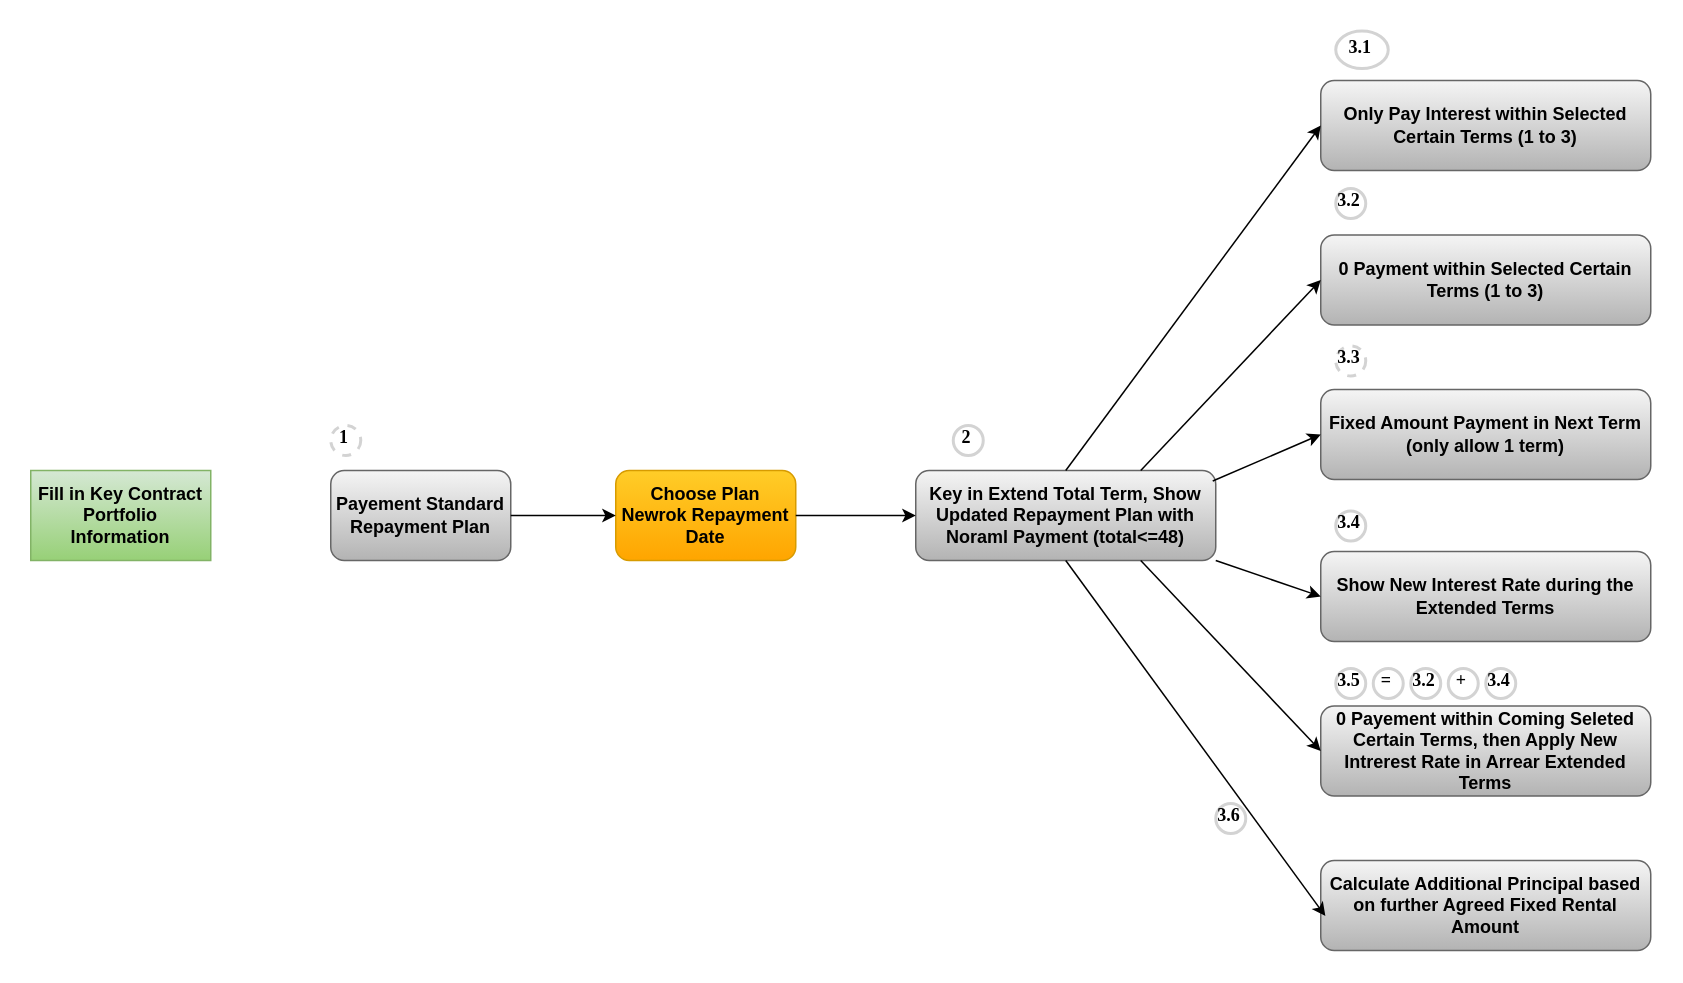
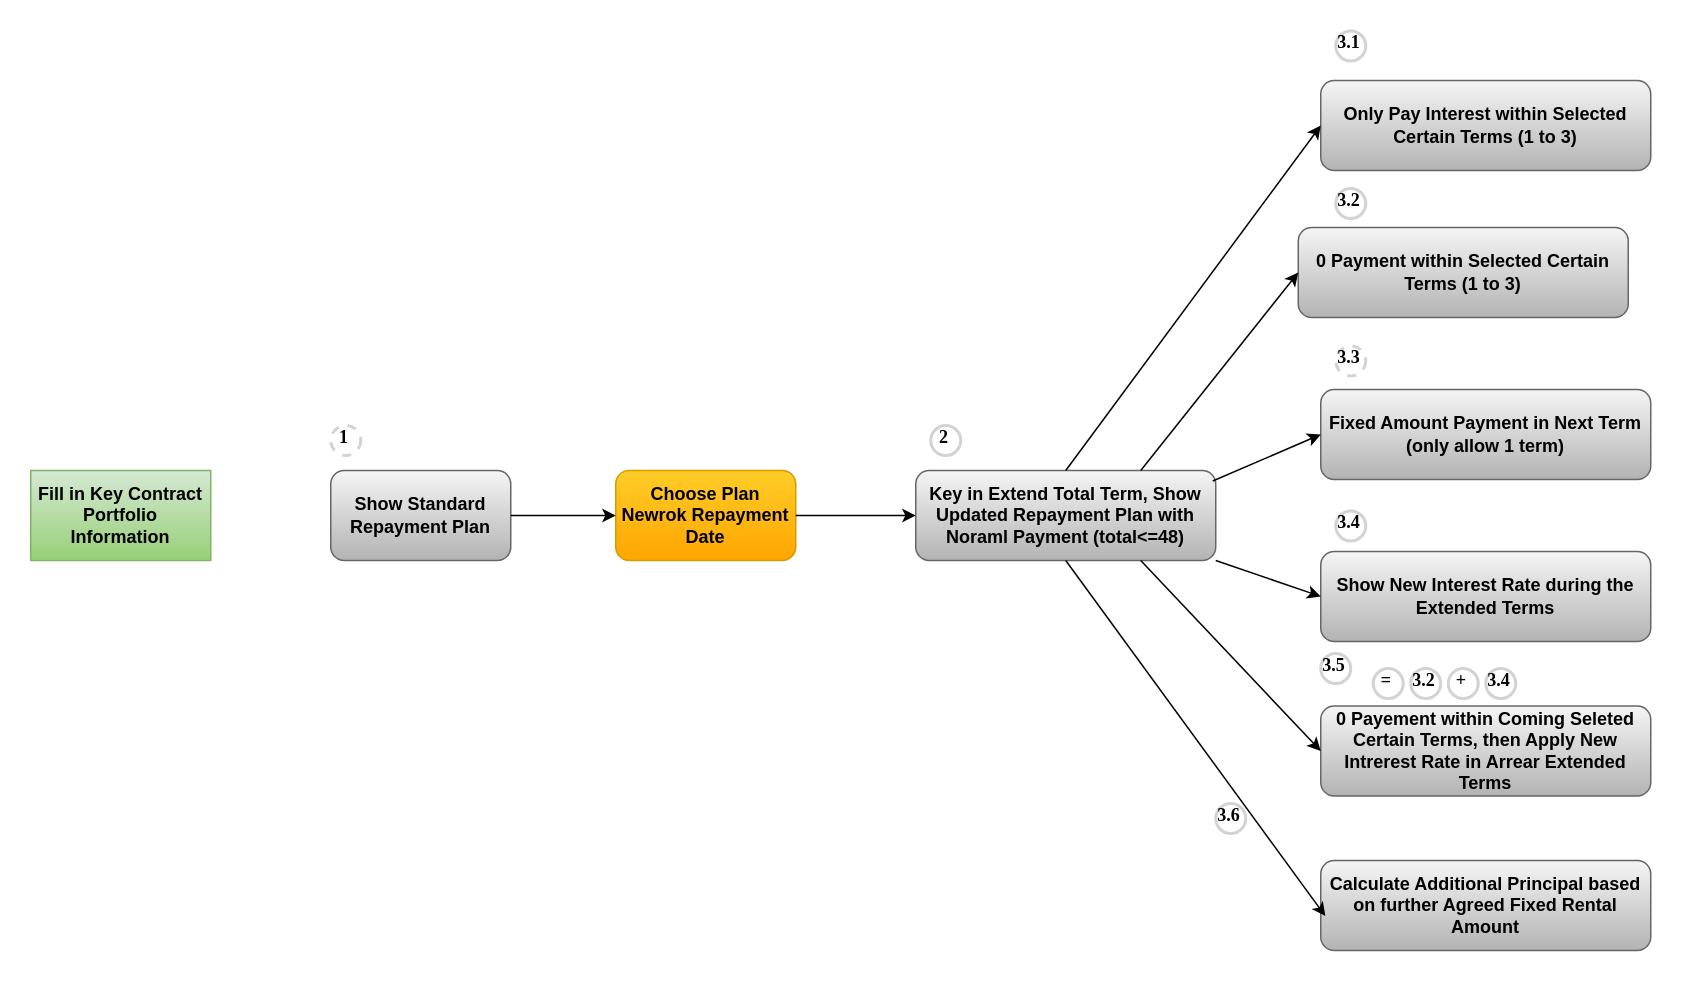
- <mxCell id="16" value="3.1" style="ellipse;whiteSpace=wrap;html=1;aspect=fixed;strokeWidth=2;fontFamily=Tahoma;spacingBottom=4;spacingRight=2;strokeColor=#d3d3d3;fontStyle=1" vertex="1" parent="1"><mxGeometry x="890" y="20" width="35" height="25" as="geometry" /></mxCell>
+ <mxCell id="16" value="3.1" style="ellipse;whiteSpace=wrap;html=1;aspect=fixed;strokeWidth=2;fontFamily=Tahoma;spacingBottom=4;spacingRight=2;strokeColor=#d3d3d3;fontStyle=1" vertex="1" parent="1"><mxGeometry x="890" y="20" width="20" height="20" as="geometry" /></mxCell>
- <mxCell id="11" value="0 Payment within Selected Certain Terms (1 to 3)" style="rounded=1;whiteSpace=wrap;html=1;gradientColor=#b3b3b3;fillColor=#f5f5f5;strokeColor=#666666;fontStyle=1" vertex="1" parent="1"><mxGeometry x="880" y="156" width="220.0" height="60" as="geometry" /></mxCell>
+ <mxCell id="11" value="0 Payment within Selected Certain Terms (1 to 3)" style="rounded=1;whiteSpace=wrap;html=1;gradientColor=#b3b3b3;fillColor=#f5f5f5;strokeColor=#666666;fontStyle=1" vertex="1" parent="1"><mxGeometry x="865" y="151" width="220.0" height="60" as="geometry" /></mxCell>
- <mxCell id="9" value="2" style="ellipse;whiteSpace=wrap;html=1;aspect=fixed;strokeWidth=2;fontFamily=Tahoma;spacingBottom=4;spacingRight=2;strokeColor=#d3d3d3;fontStyle=1" vertex="1" parent="1"><mxGeometry x="635" y="283" width="20" height="20" as="geometry" /></mxCell>
+ <mxCell id="9" value="2" style="ellipse;whiteSpace=wrap;html=1;aspect=fixed;strokeWidth=2;fontFamily=Tahoma;spacingBottom=4;spacingRight=2;strokeColor=#d3d3d3;fontStyle=1" vertex="1" parent="1"><mxGeometry x="620" y="283" width="20" height="20" as="geometry" /></mxCell>
- <mxCell id="3" value="Payement Standard Repayment Plan" style="rounded=1;whiteSpace=wrap;html=1;gradientColor=#b3b3b3;fillColor=#f5f5f5;strokeColor=#666666;fontStyle=1" vertex="1" parent="1"><mxGeometry x="220" y="313" width="120" height="60" as="geometry" /></mxCell>
+ <mxCell id="3" value="Show Standard Repayment Plan" style="rounded=1;whiteSpace=wrap;html=1;gradientColor=#b3b3b3;fillColor=#f5f5f5;strokeColor=#666666;fontStyle=1" vertex="1" parent="1"><mxGeometry x="220" y="313" width="120" height="60" as="geometry" /></mxCell>
- <mxCell id="20" value="3.5" style="ellipse;whiteSpace=wrap;html=1;aspect=fixed;strokeWidth=2;fontFamily=Tahoma;spacingBottom=4;spacingRight=2;strokeColor=#d3d3d3;fontStyle=1" vertex="1" parent="1"><mxGeometry x="890" y="445" width="20" height="20" as="geometry" /></mxCell>
+ <mxCell id="20" value="3.5" style="ellipse;whiteSpace=wrap;html=1;aspect=fixed;strokeWidth=2;fontFamily=Tahoma;spacingBottom=4;spacingRight=2;strokeColor=#d3d3d3;fontStyle=1" vertex="1" parent="1"><mxGeometry x="880" y="435" width="20" height="20" as="geometry" /></mxCell>
